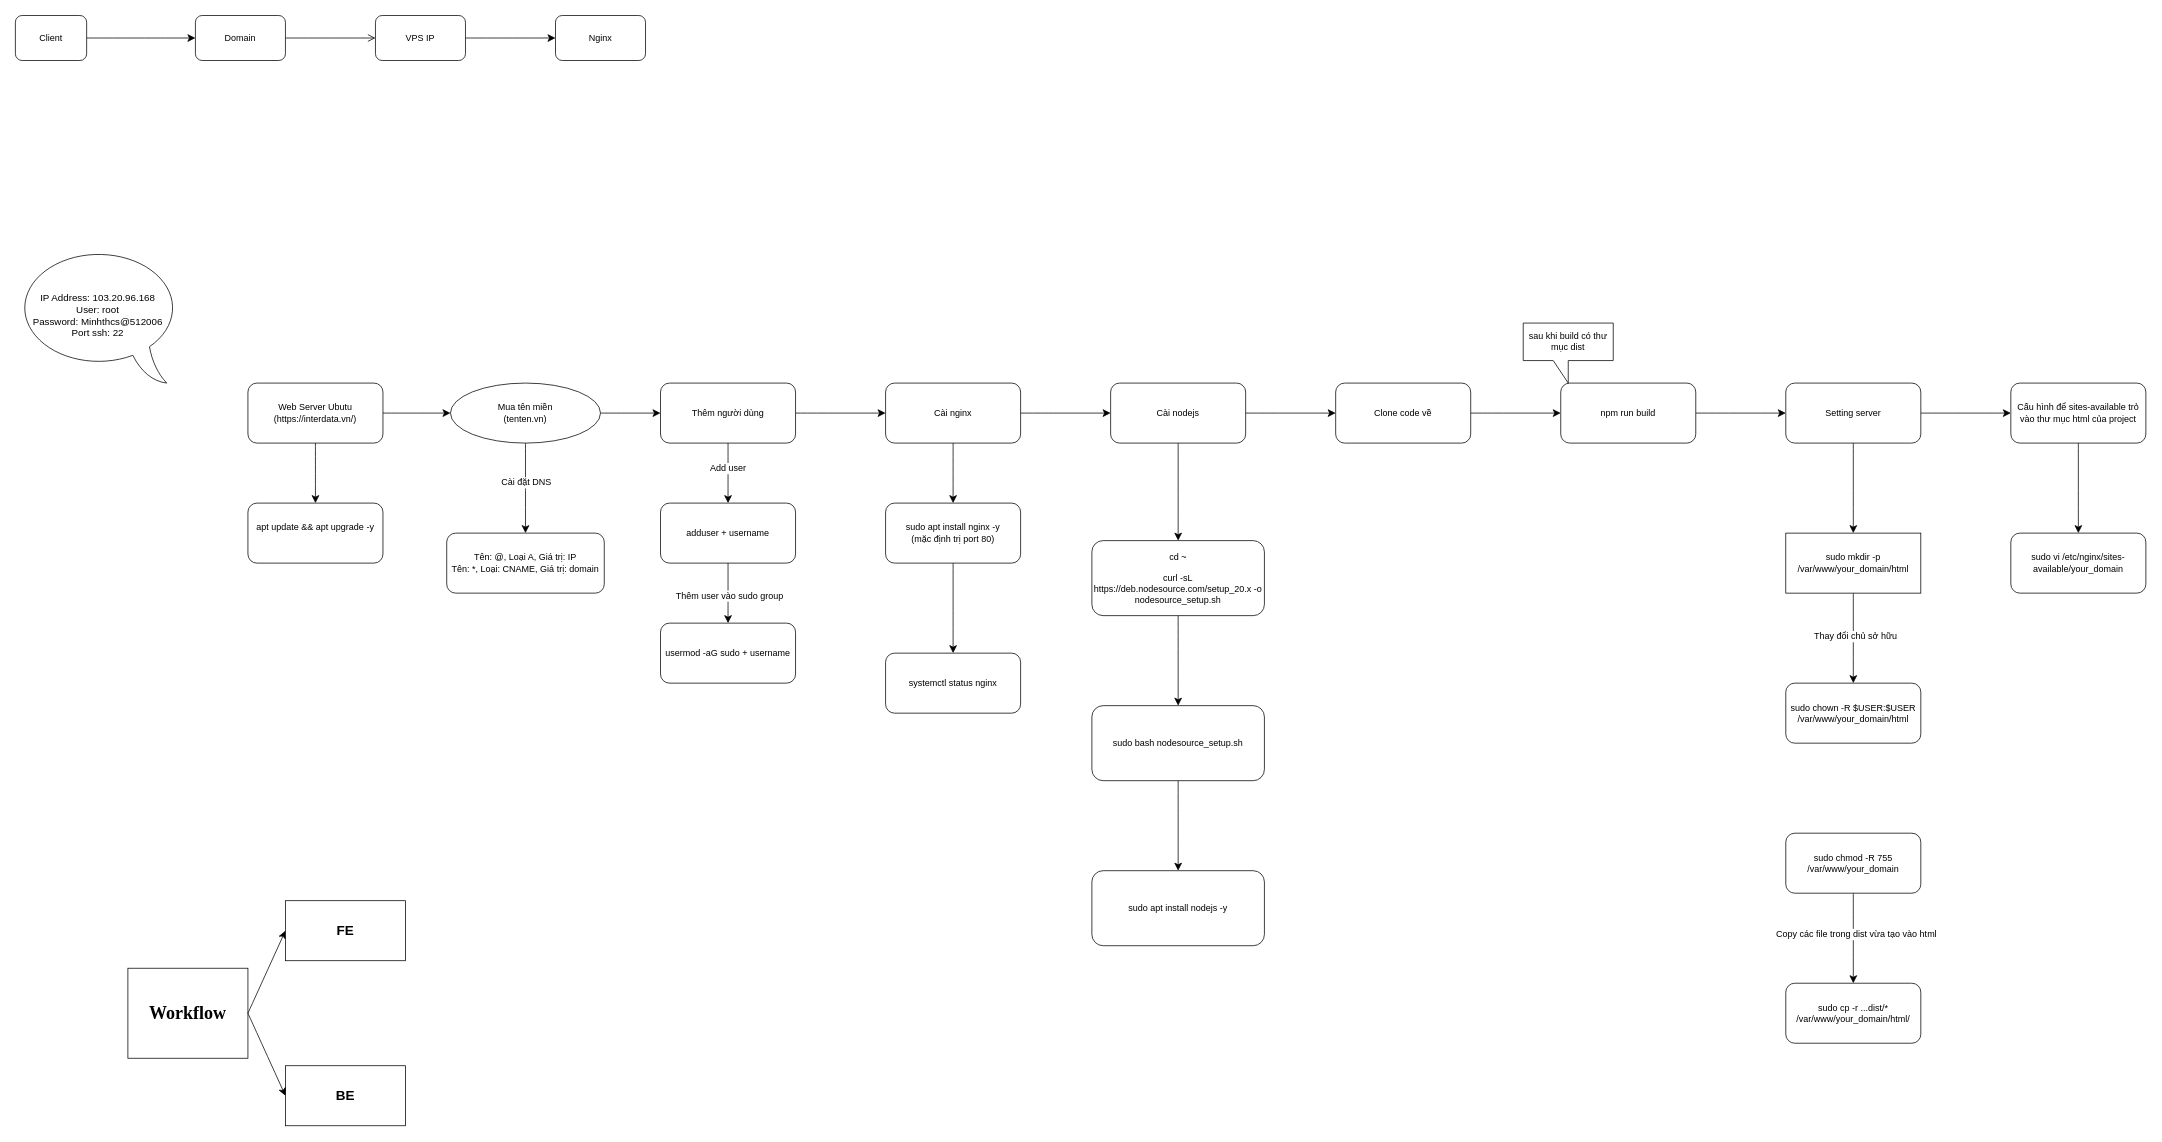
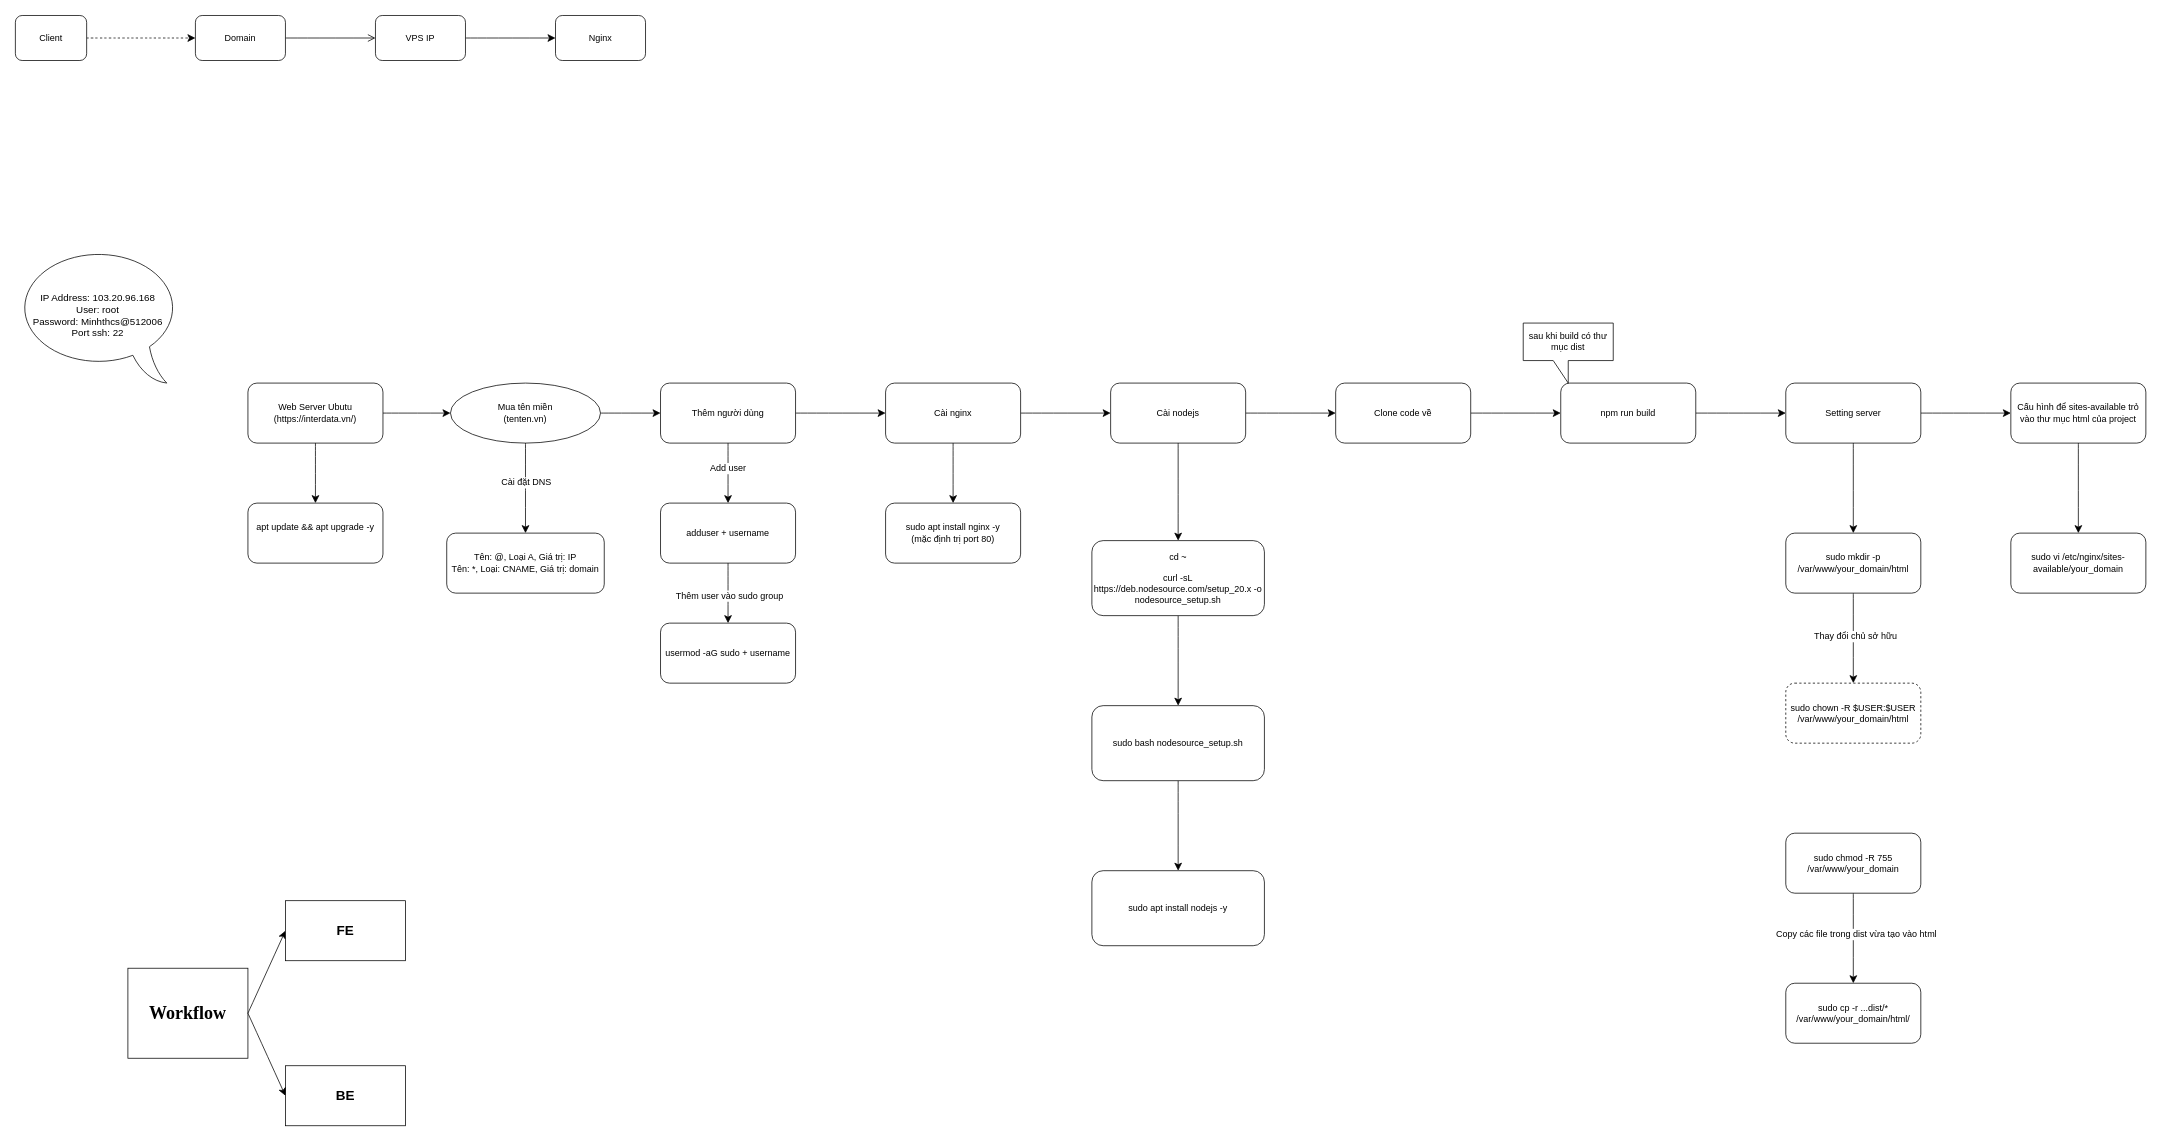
- <mxCell id="16" value="" style="edgeStyle=none;curved=1;rounded=0;orthogonalLoop=1;jettySize=auto;html=1;fontSize=12;startSize=8;endSize=8;" edge="1" parent="1" source="17" target="19"><mxGeometry relative="1" as="geometry" /></mxCell>
+ <mxCell id="16" value="" style="edgeStyle=none;curved=1;rounded=0;orthogonalLoop=1;jettySize=auto;html=1;fontSize=12;startSize=8;endSize=8;dashed=1;" edge="1" parent="1" source="17" target="19"><mxGeometry relative="1" as="geometry" /></mxCell>
- <mxCell id="56" value="sudo mkdir -p /var/www/your_domain/html" style="whiteSpace=wrap;html=1;rounded=0;" vertex="1" parent="1"><mxGeometry x="2380" y="710" width="180" height="80" as="geometry" /></mxCell>
+ <mxCell id="56" value="sudo mkdir -p /var/www/your_domain/html" style="rounded=1;whiteSpace=wrap;html=1;" vertex="1" parent="1"><mxGeometry x="2380" y="710" width="180" height="80" as="geometry" /></mxCell>
- <mxCell id="34" value="" style="edgeStyle=none;curved=1;rounded=0;orthogonalLoop=1;jettySize=auto;html=1;fontSize=12;startSize=8;endSize=8;" edge="1" parent="1" source="35" target="50"><mxGeometry relative="1" as="geometry" /></mxCell>
- <mxCell id="50" value="systemctl status nginx" style="rounded=1;whiteSpace=wrap;html=1;" vertex="1" parent="1"><mxGeometry x="1180" y="870" width="180" height="80" as="geometry" /></mxCell>
- <mxCell id="58" value="sudo chown -R $USER:$USER /var/www/your_domain/html" style="rounded=1;whiteSpace=wrap;html=1;" vertex="1" parent="1"><mxGeometry x="2380" y="910" width="180" height="80" as="geometry" /></mxCell>
+ <mxCell id="58" value="sudo chown -R $USER:$USER /var/www/your_domain/html" style="rounded=1;whiteSpace=wrap;html=1;dashed=1;" vertex="1" parent="1"><mxGeometry x="2380" y="910" width="180" height="80" as="geometry" /></mxCell>
